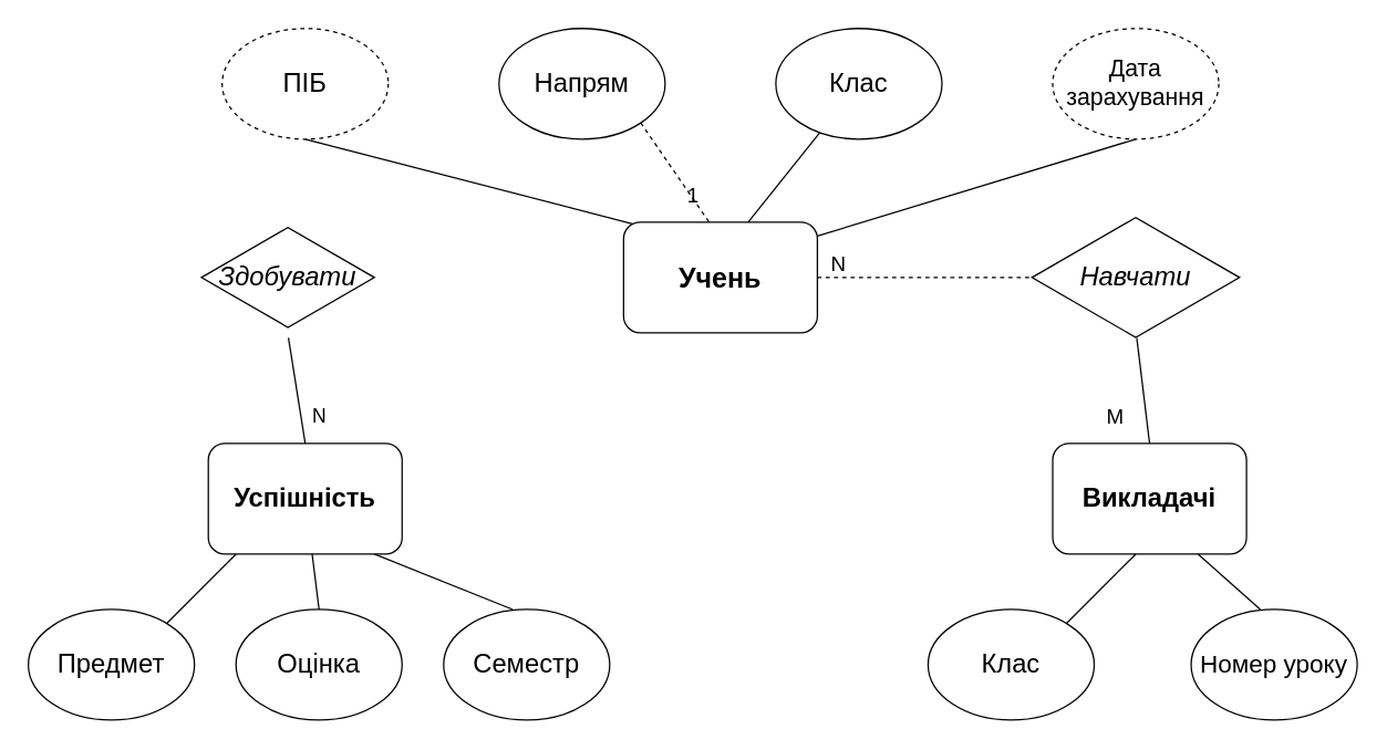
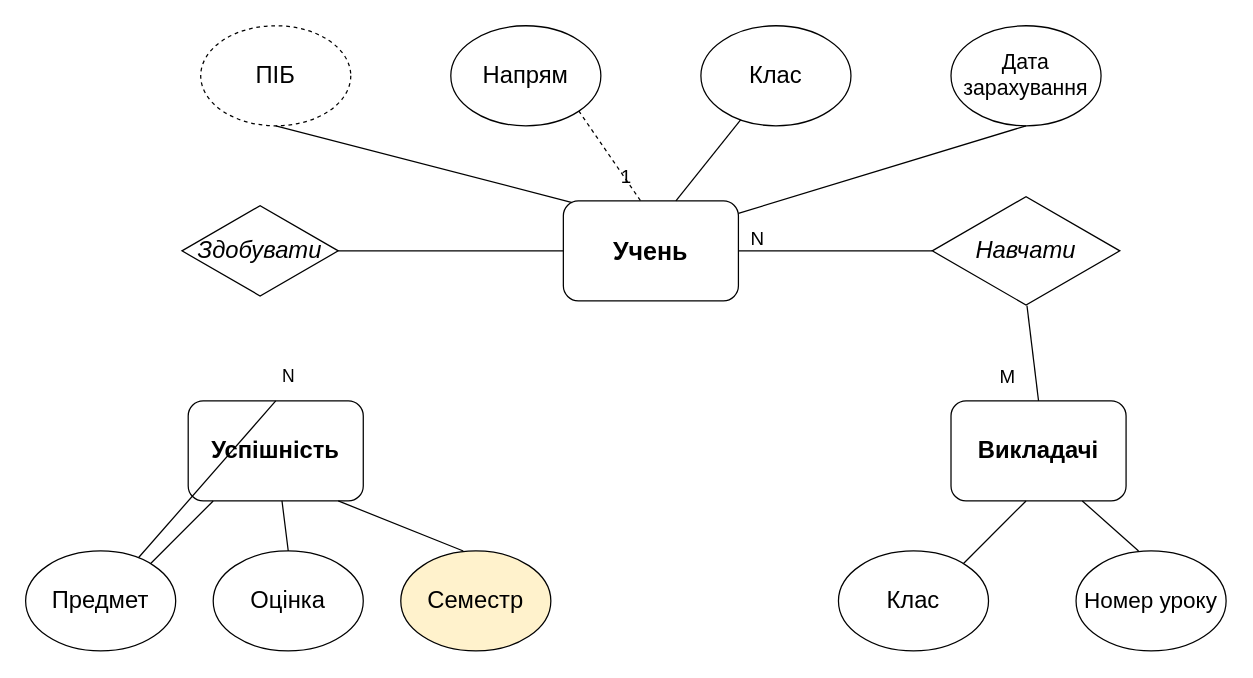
- <mxCell id="8" value="&lt;font style=&quot;font-size: 17px&quot;&gt;&lt;font style=&quot;font-size: 17px&quot;&gt;Дата &lt;/font&gt;&lt;font style=&quot;font-size: 17px&quot;&gt;зарахування&lt;/font&gt;&lt;/font&gt;" style="ellipse;whiteSpace=wrap;html=1;dashed=1;" vertex="1" parent="1"><mxGeometry x="760" y="20" width="120" height="80" as="geometry" /></mxCell>
+ <mxCell id="8" value="&lt;font style=&quot;font-size: 17px&quot;&gt;&lt;font style=&quot;font-size: 17px&quot;&gt;Дата &lt;/font&gt;&lt;font style=&quot;font-size: 17px&quot;&gt;зарахування&lt;/font&gt;&lt;/font&gt;" style="ellipse;whiteSpace=wrap;html=1;" vertex="1" parent="1"><mxGeometry x="760" y="20" width="120" height="80" as="geometry" /></mxCell>
+ <mxCell id="16" value="" style="endArrow=none;html=1;entryX=0;entryY=0.5;entryDx=0;entryDy=0;" edge="1" parent="1" source="2" target="4"><mxGeometry width="50" height="50" relative="1" as="geometry"><mxPoint x="300" y="200" as="sourcePoint" /><mxPoint x="550" y="270" as="targetPoint" /></mxGeometry></mxCell>
- <mxCell id="17" value="" style="endArrow=none;html=1;exitX=1;exitY=0.5;exitDx=0;exitDy=0;dashed=1;" edge="1" parent="1" source="4" target="3"><mxGeometry width="50" height="50" relative="1" as="geometry"><mxPoint x="640" y="220" as="sourcePoint" /><mxPoint x="740" y="198" as="targetPoint" /></mxGeometry></mxCell>
+ <mxCell id="17" value="" style="endArrow=none;html=1;exitX=1;exitY=0.5;exitDx=0;exitDy=0;" edge="1" parent="1" source="4" target="3"><mxGeometry width="50" height="50" relative="1" as="geometry"><mxPoint x="640" y="220" as="sourcePoint" /><mxPoint x="740" y="198" as="targetPoint" /></mxGeometry></mxCell>
- <mxCell id="15" value="" style="endArrow=none;html=1;entryX=0.503;entryY=0.984;entryDx=0;entryDy=0;entryPerimeter=0;exitX=0.5;exitY=0;exitDx=0;exitDy=0;" edge="1" parent="1" source="13" target="2"><mxGeometry width="50" height="50" relative="1" as="geometry"><mxPoint x="240" y="310" as="sourcePoint" /><mxPoint x="229" y="260" as="targetPoint" /></mxGeometry></mxCell>
+ <mxCell id="15" value="" style="endArrow=none;html=1;exitX=0.5;exitY=0;exitDx=0;exitDy=0;" edge="1" parent="1" source="13" target="20"><mxGeometry width="50" height="50" relative="1" as="geometry"><mxPoint x="240" y="310" as="sourcePoint" /><mxPoint x="229" y="260" as="targetPoint" /></mxGeometry></mxCell>
- <mxCell id="19" value="&lt;font style=&quot;font-size: 19px&quot;&gt;Семестр&lt;/font&gt;" style="ellipse;whiteSpace=wrap;html=1;" vertex="1" parent="1"><mxGeometry x="320" y="440" width="120" height="80" as="geometry" /></mxCell>
+ <mxCell id="19" value="&lt;font style=&quot;font-size: 19px&quot;&gt;Семестр&lt;/font&gt;" style="ellipse;whiteSpace=wrap;html=1;fillColor=#fff2cc;" vertex="1" parent="1"><mxGeometry x="320" y="440" width="120" height="80" as="geometry" /></mxCell>
